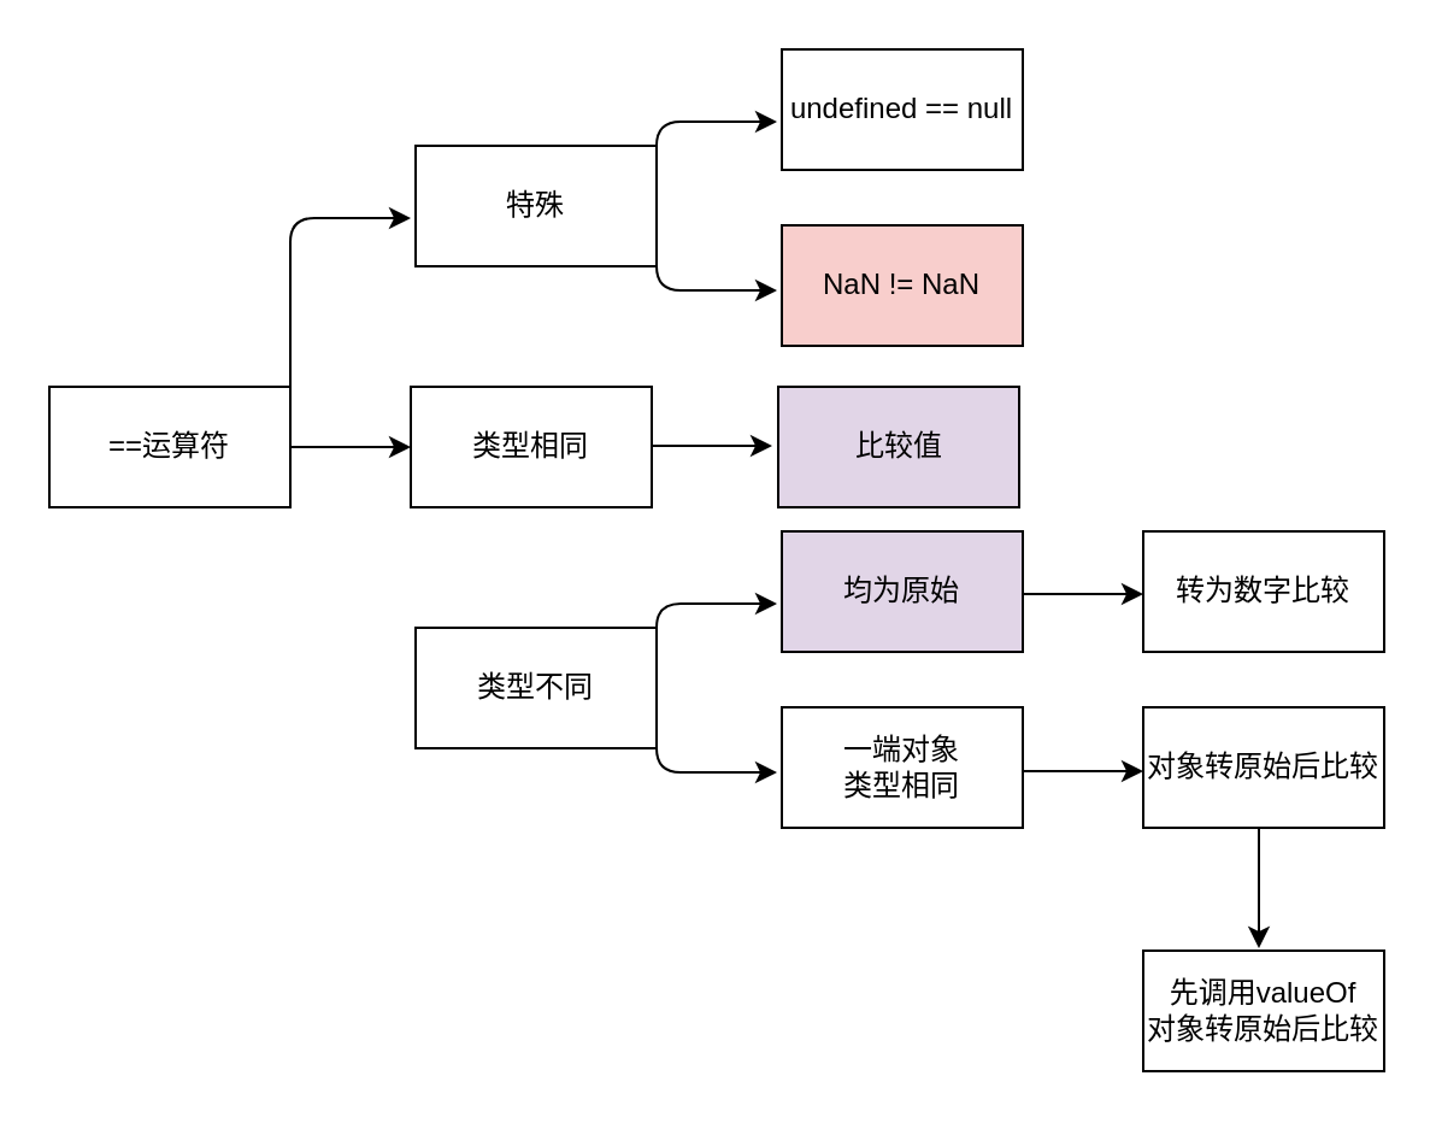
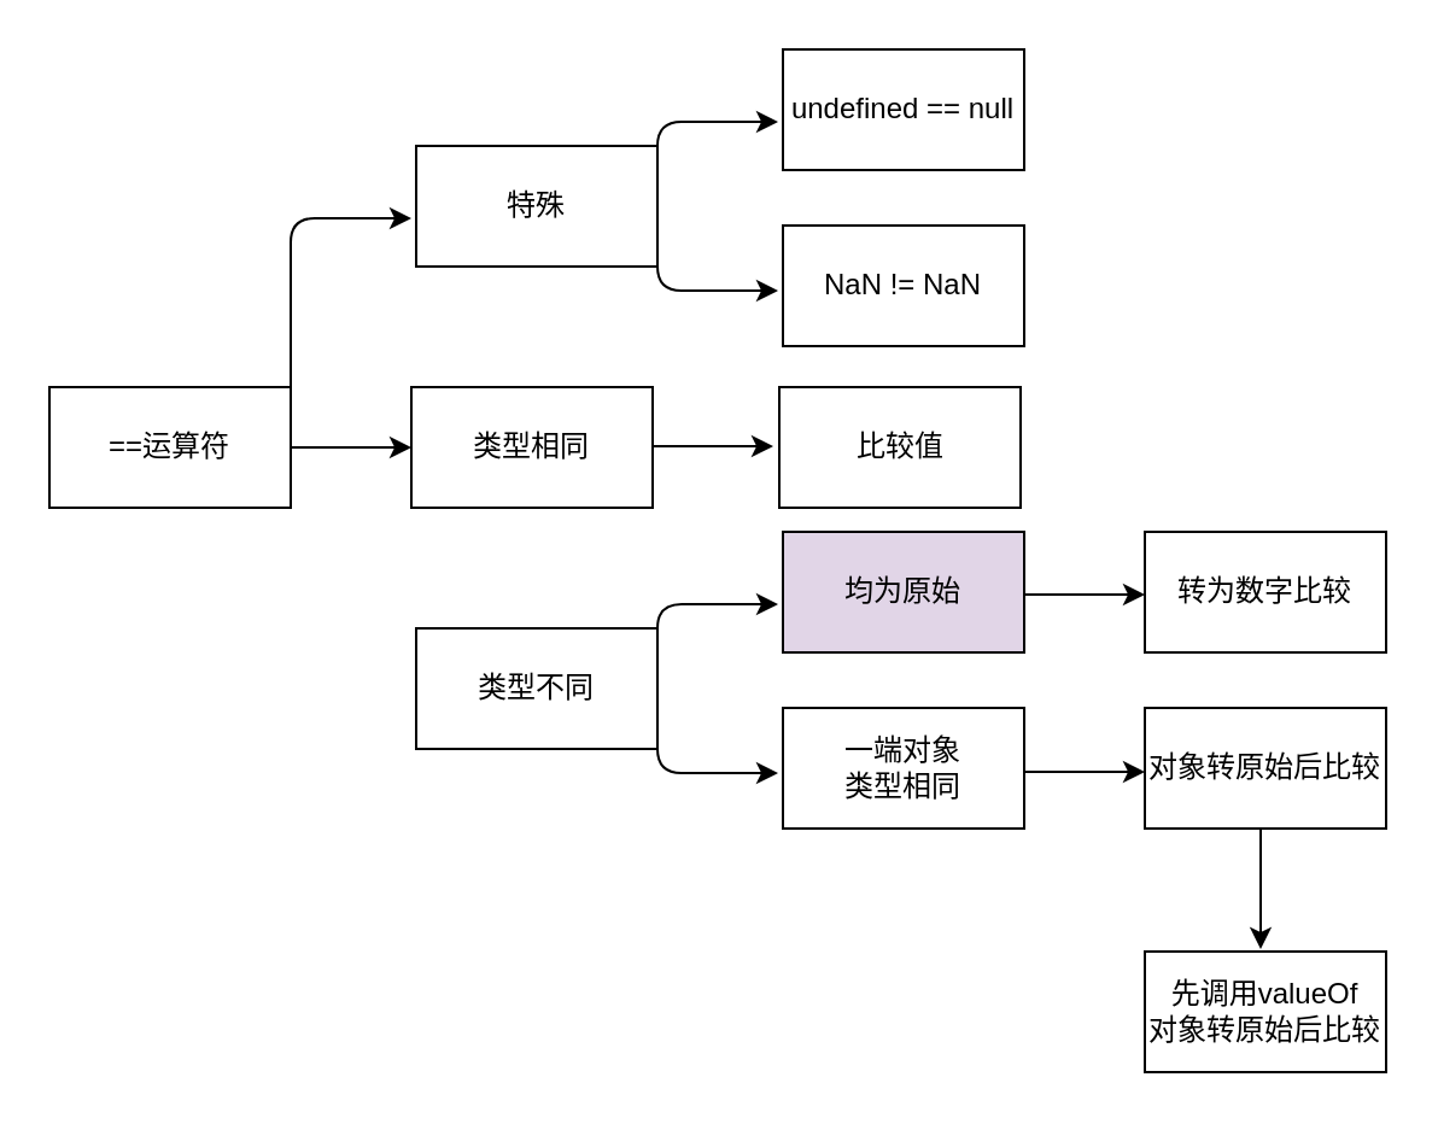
- <mxCell id="11" value="NaN != NaN" style="rounded=0;whiteSpace=wrap;html=1;fillColor=#f8cecc;" vertex="1" parent="1"><mxGeometry x="324" y="93" width="100" height="50" as="geometry" /></mxCell>
+ <mxCell id="11" value="NaN != NaN" style="rounded=0;whiteSpace=wrap;html=1;" vertex="1" parent="1"><mxGeometry x="324" y="93" width="100" height="50" as="geometry" /></mxCell>
- <mxCell id="13" value="比较值" style="rounded=0;whiteSpace=wrap;html=1;fillColor=#e1d5e7;" vertex="1" parent="1"><mxGeometry x="322.5" y="160" width="100" height="50" as="geometry" /></mxCell>
+ <mxCell id="13" value="比较值" style="rounded=0;whiteSpace=wrap;html=1;" vertex="1" parent="1"><mxGeometry x="322.5" y="160" width="100" height="50" as="geometry" /></mxCell>
